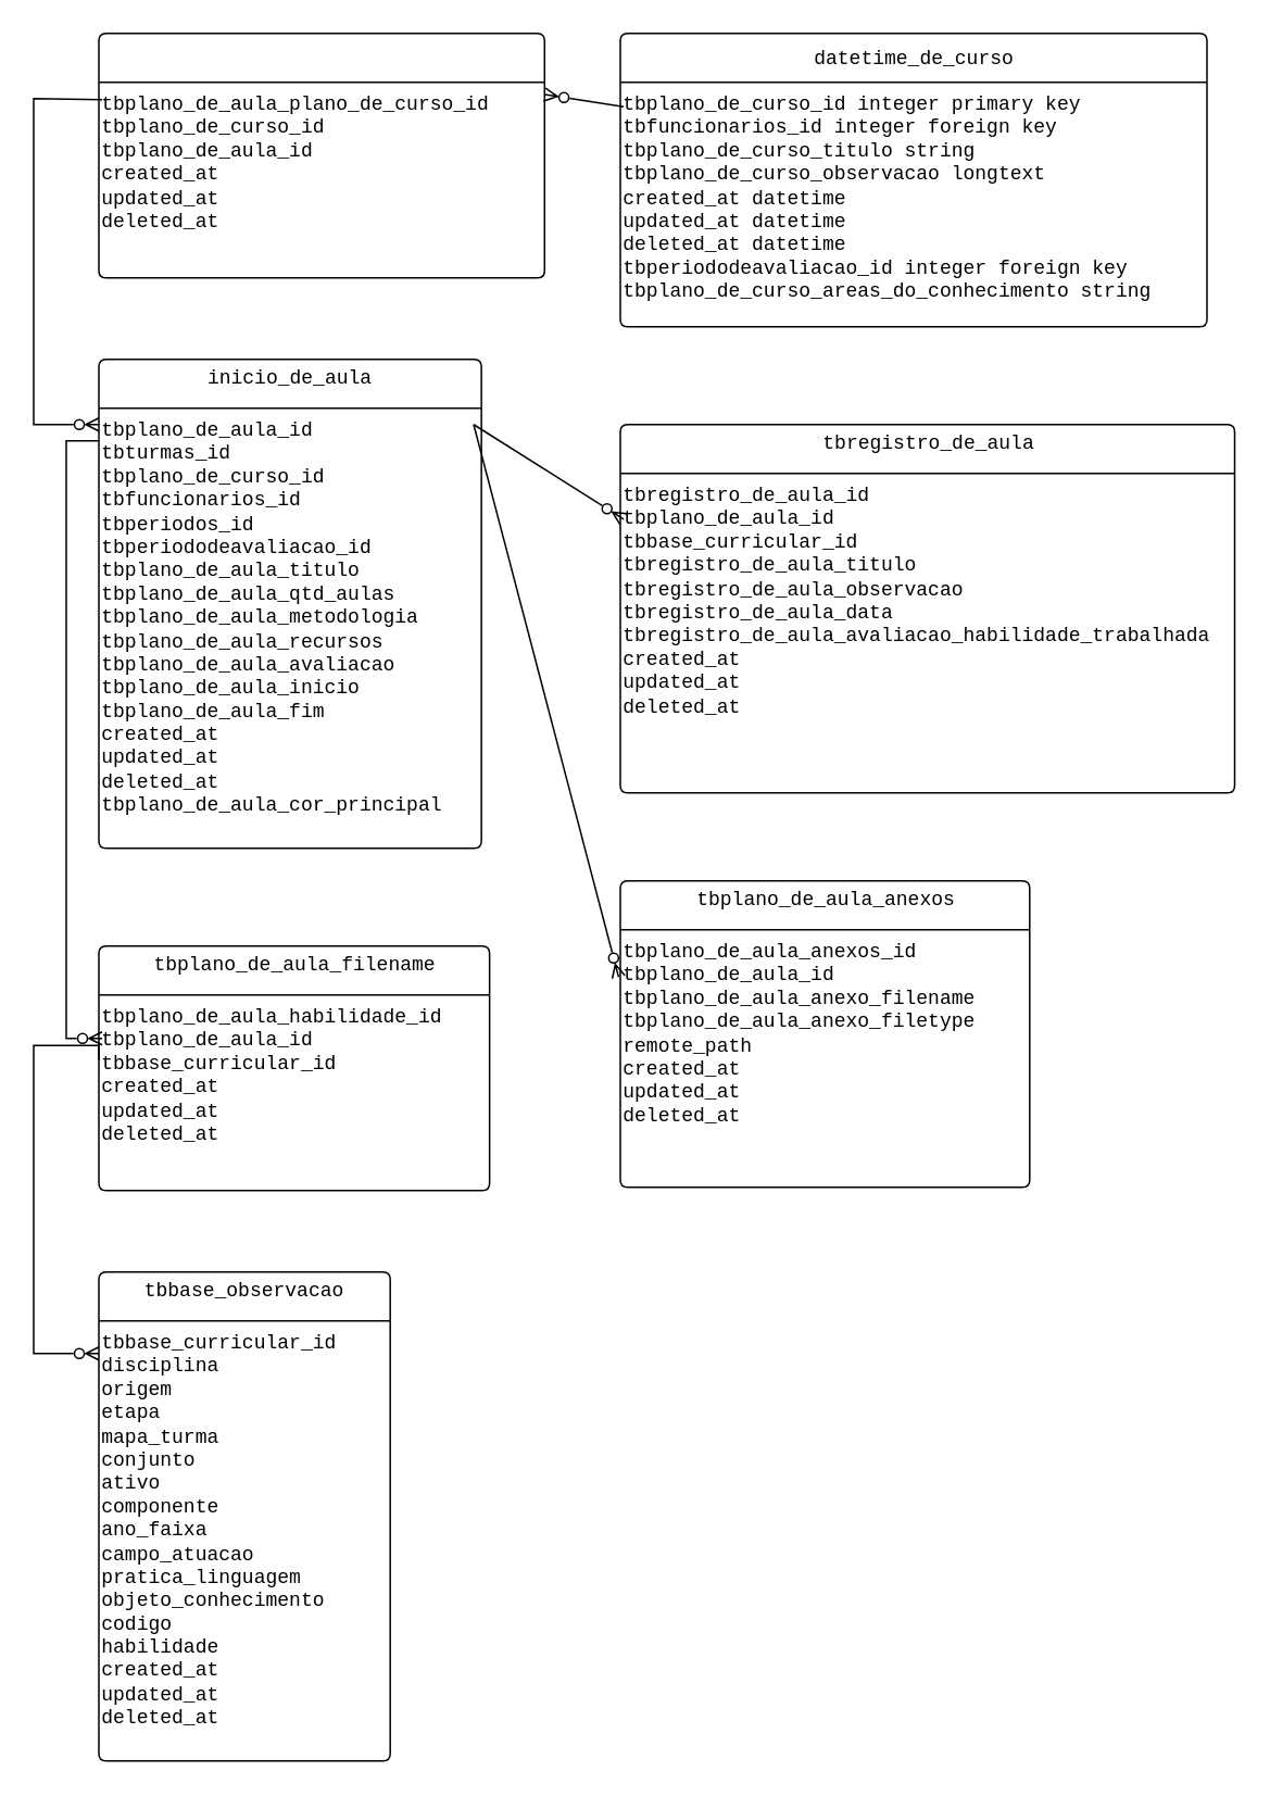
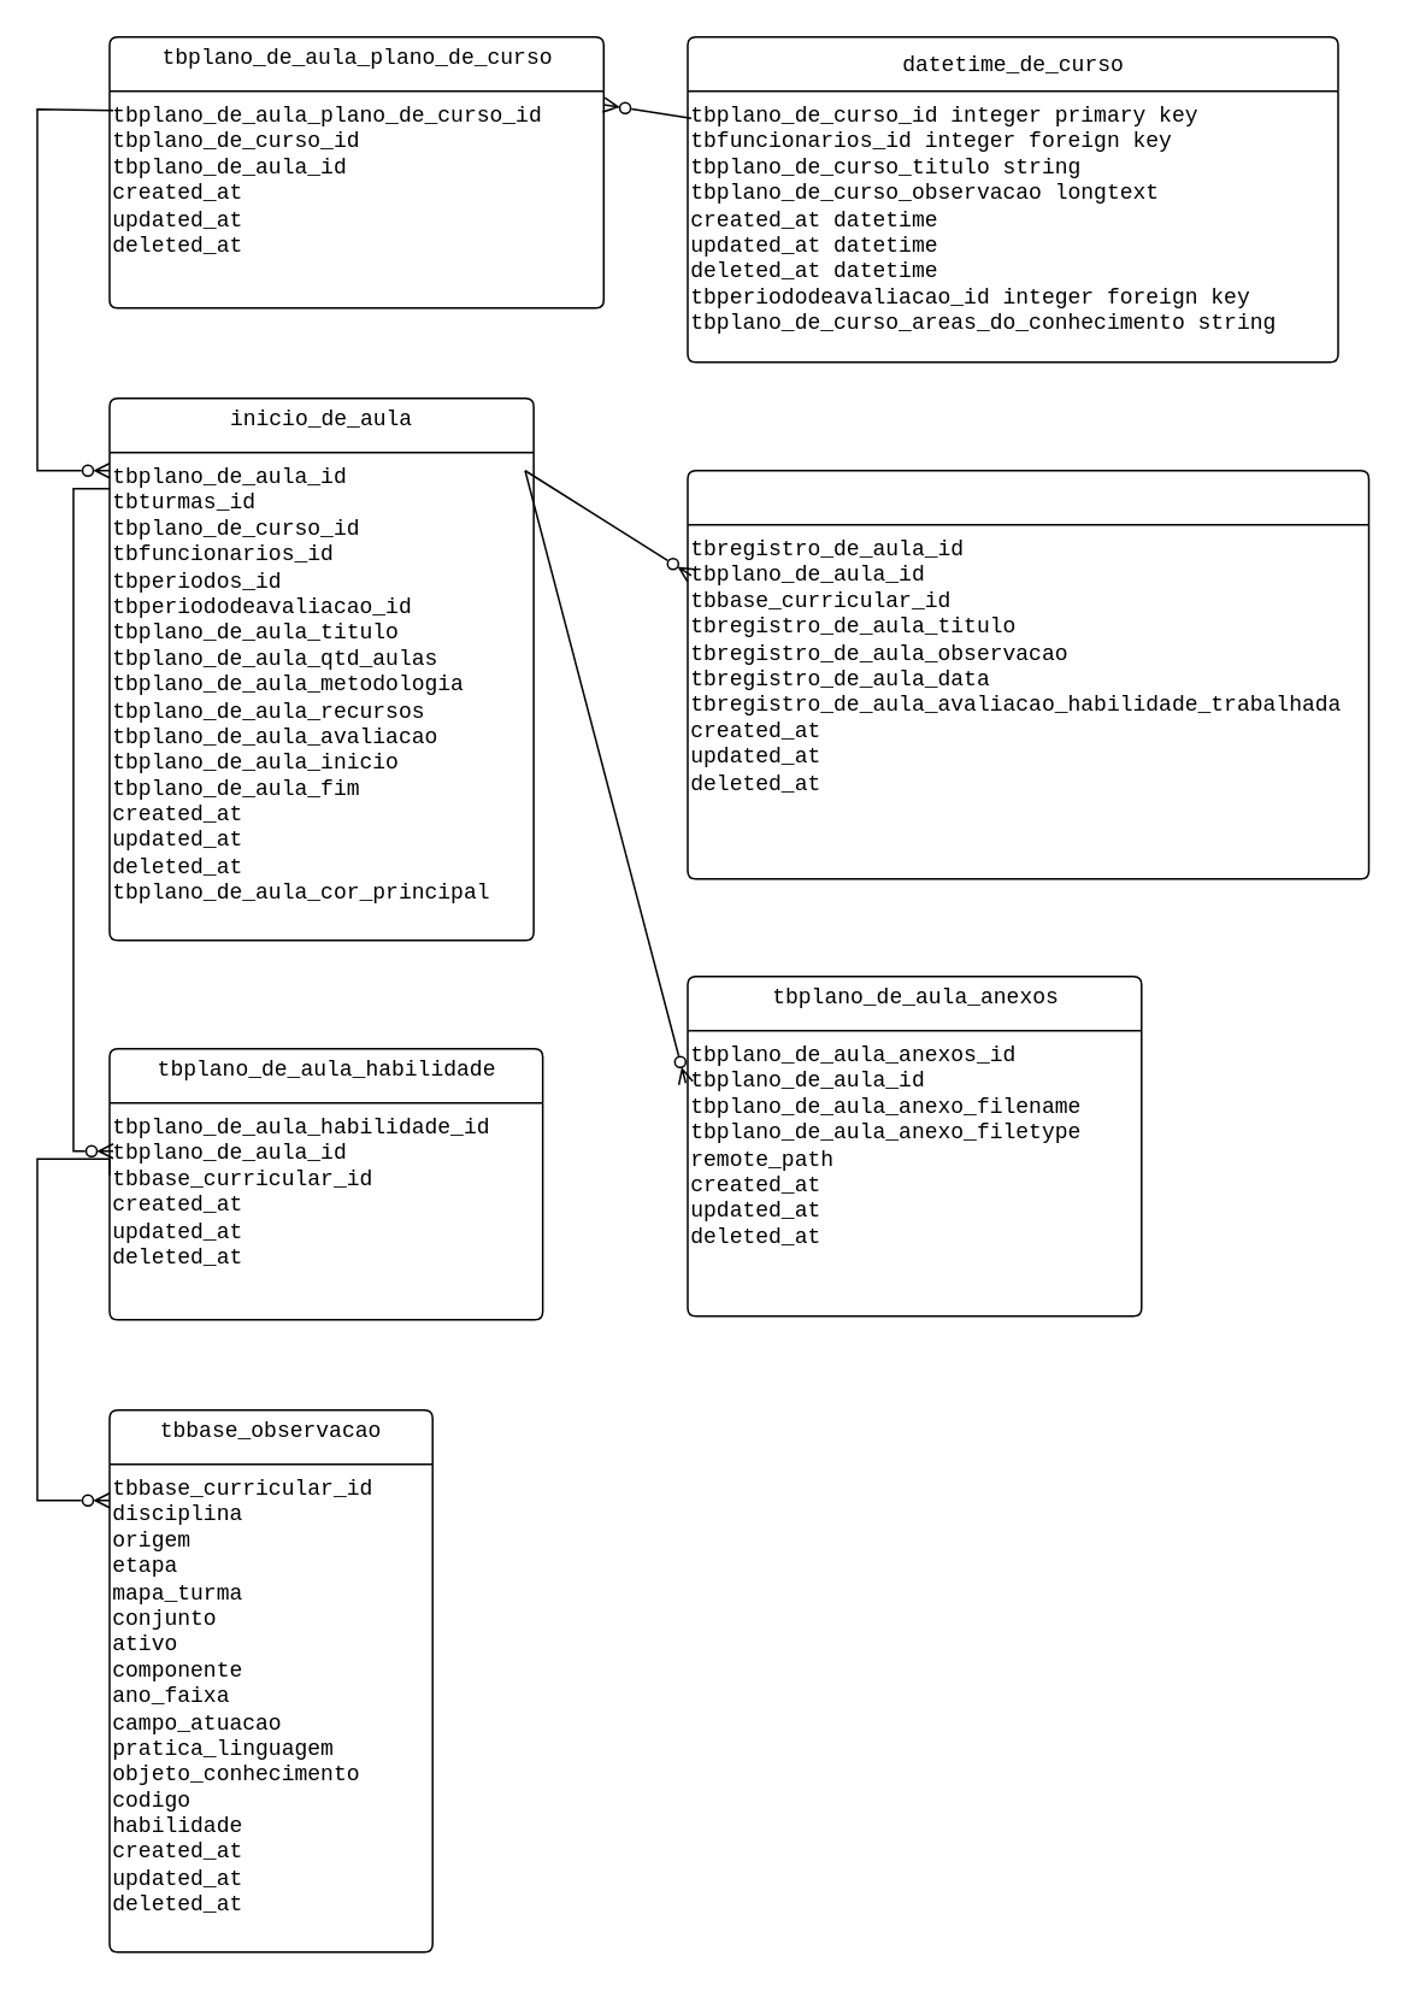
+ <mxCell id="5" value="&lt;font color=&quot;#000000&quot;&gt;tbplano_de_aula_plano_de_curso&lt;/font&gt;" style="text;html=1;spacing=0;align=center;fontFamily=courier;fontSize=12;fontStyle=0;=center;fontColor=#ffffff" vertex="1" parent="3"><mxGeometry x="25.76" width="222" height="22" as="geometry" /></mxCell>
- <mxCell id="19" value="&lt;font color=&quot;#000000&quot;&gt;tbregistro_de_aula&lt;/font&gt;" style="text;html=1;spacing=0;align=center;fontFamily=courier;fontSize=12;fontStyle=0;=center;fontColor=#ffffff" vertex="1" parent="17"><mxGeometry x="38" width="301" height="22" as="geometry" /></mxCell>
- <mxCell id="13" value="&lt;font color=&quot;#000000&quot;&gt;tbplano_de_aula_filename&lt;/font&gt;" style="text;html=1;spacing=0;align=center;fontFamily=courier;fontSize=12;fontStyle=0;=center;fontColor=#ffffff" vertex="1" parent="11"><mxGeometry x="22.88" width="194" height="22" as="geometry" /></mxCell>
+ <mxCell id="13" value="&lt;font color=&quot;#000000&quot;&gt;tbplano_de_aula_habilidade&lt;/font&gt;" style="text;html=1;spacing=0;align=center;fontFamily=courier;fontSize=12;fontStyle=0;=center;fontColor=#ffffff" vertex="1" parent="11"><mxGeometry x="22.88" width="194" height="22" as="geometry" /></mxCell>
